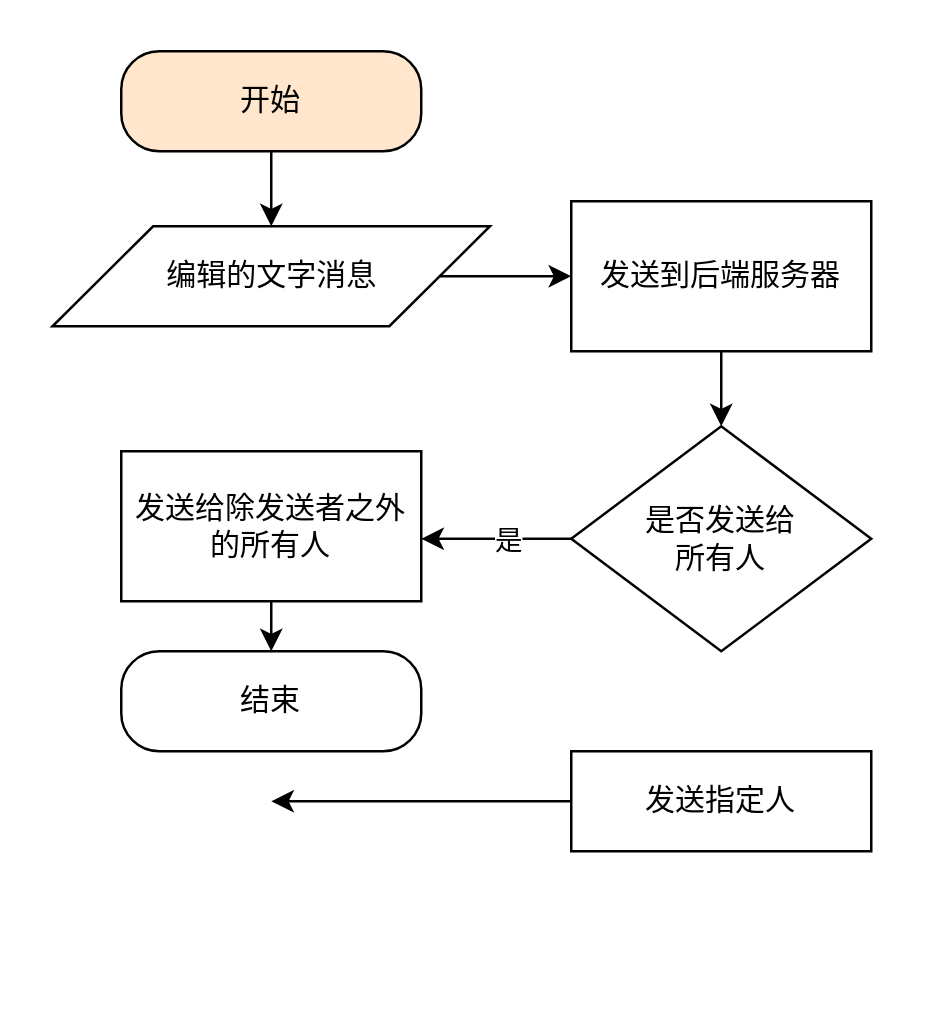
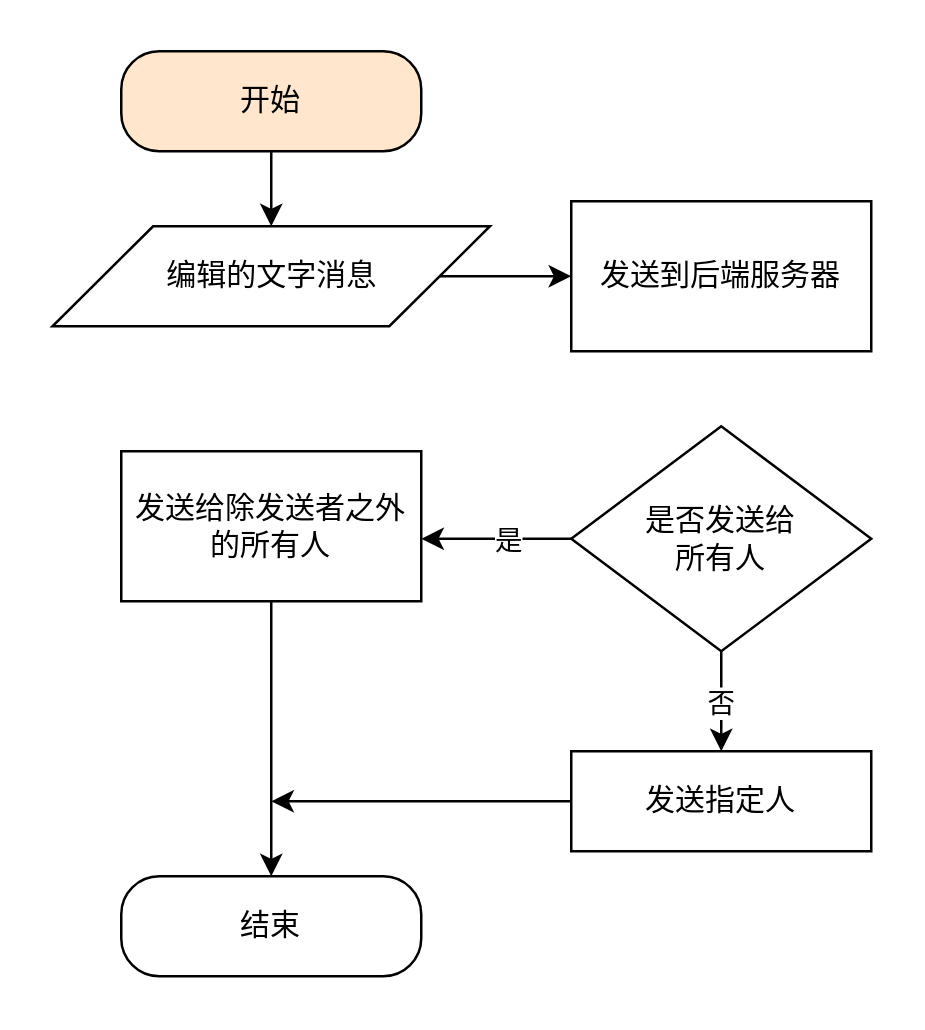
- <mxCell id="8" value="" style="edgeStyle=orthogonalEdgeStyle;rounded=0;orthogonalLoop=1;jettySize=auto;html=1;" edge="1" parent="1" source="9" target="14"><mxGeometry relative="1" as="geometry" /></mxCell>
+ <mxCell id="12" value="" style="edgeStyle=orthogonalEdgeStyle;rounded=0;orthogonalLoop=1;jettySize=auto;html=1;" edge="1" parent="1" source="14" target="17"><mxGeometry relative="1" as="geometry" /></mxCell>
+ <mxCell id="13" value="否" style="edgeLabel;html=1;align=center;verticalAlign=middle;resizable=0;points=[];" vertex="1" connectable="0" parent="12"><mxGeometry x="-0.305" y="-1" relative="1" as="geometry"><mxPoint y="6" as="offset" /></mxGeometry></mxCell>
- <mxCell id="3" value="结束" style="rounded=1;whiteSpace=wrap;html=1;fontSize=12;glass=0;strokeWidth=1;shadow=0;arcSize=38;" parent="1" vertex="1"><mxGeometry x="48" y="260" width="120" height="40" as="geometry" /></mxCell>
+ <mxCell id="3" value="结束" style="rounded=1;whiteSpace=wrap;html=1;fontSize=12;glass=0;strokeWidth=1;shadow=0;arcSize=38;" parent="1" vertex="1"><mxGeometry x="48" y="350" width="120" height="40" as="geometry" /></mxCell>
